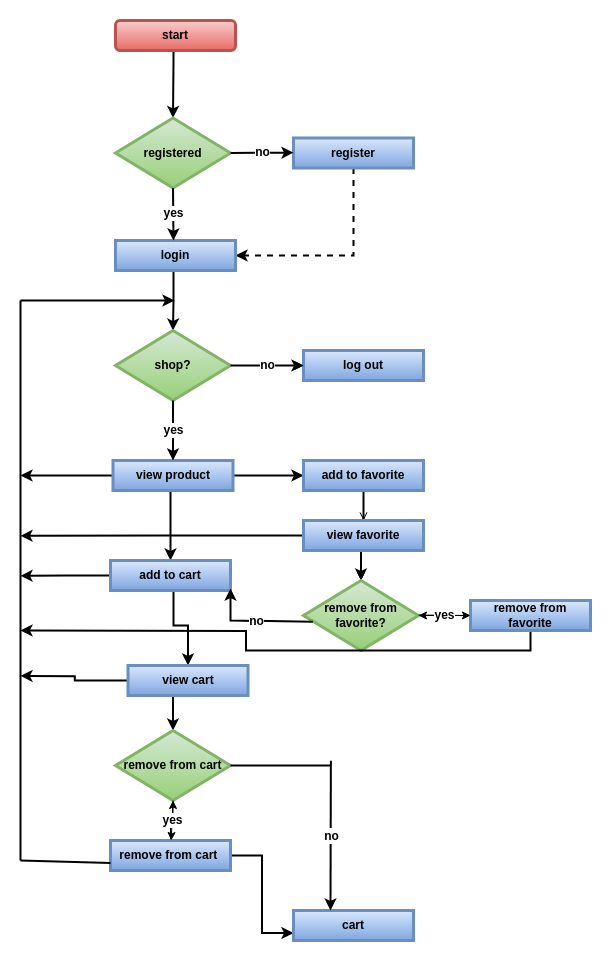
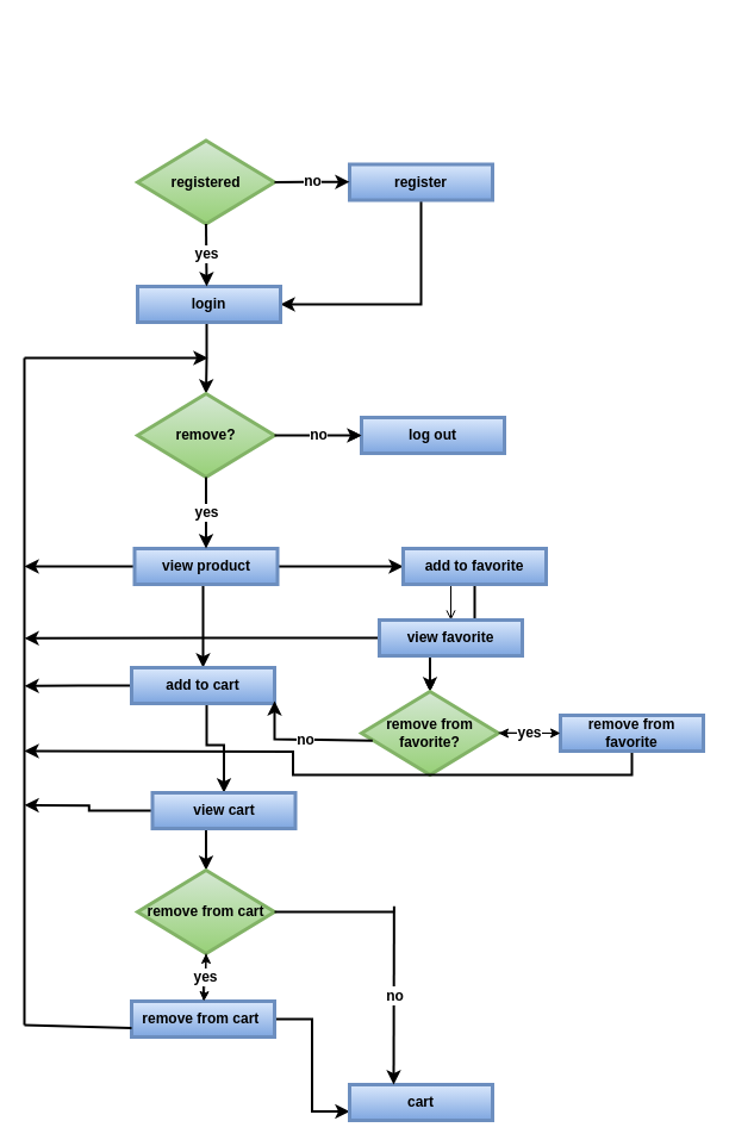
- <mxCell id="3" value="start" style="rounded=1;whiteSpace=wrap;html=1;fillColor=#f8cecc;strokeColor=#b85450;gradientColor=#ea6b66;fontStyle=1;fontSize=12;strokeWidth=3;" vertex="1" parent="1"><mxGeometry x="115" width="120" height="30" as="geometry" y="20" /></mxCell>
- <mxCell id="2" style="edgeStyle=orthogonalEdgeStyle;rounded=0;orthogonalLoop=1;jettySize=auto;html=1;exitX=0.5;exitY=1;exitDx=0;exitDy=0;entryX=0.5;entryY=0;entryDx=0;entryDy=0;fontStyle=1;fontSize=12;strokeWidth=2;" edge="1" parent="1" source="3" target="4"><mxGeometry relative="1" as="geometry"><Array as="points"><mxPoint x="173" y="60" /><mxPoint x="173" y="90" /></Array></mxGeometry></mxCell>
- <mxCell id="5" style="edgeStyle=orthogonalEdgeStyle;rounded=0;orthogonalLoop=1;jettySize=auto;html=1;exitX=0.5;exitY=1;exitDx=0;exitDy=0;entryX=1;entryY=0.5;entryDx=0;entryDy=0;fontStyle=1;fontSize=12;strokeWidth=2;dashed=1;" edge="1" parent="1" source="6" target="8"><mxGeometry relative="1" as="geometry" /></mxCell>
+ <mxCell id="5" style="edgeStyle=orthogonalEdgeStyle;rounded=0;orthogonalLoop=1;jettySize=auto;html=1;exitX=0.5;exitY=1;exitDx=0;exitDy=0;entryX=1;entryY=0.5;entryDx=0;entryDy=0;fontStyle=1;fontSize=12;strokeWidth=2;" edge="1" parent="1" source="6" target="8"><mxGeometry relative="1" as="geometry" /></mxCell>
- <mxCell id="10" value="shop?" style="rhombus;whiteSpace=wrap;html=1;fillColor=#d5e8d4;gradientColor=#97d077;strokeColor=#82b366;fontStyle=1;fontSize=12;strokeWidth=3;" vertex="1" parent="1"><mxGeometry x="115" y="330" width="115" height="70" as="geometry" /></mxCell>
+ <mxCell id="10" value="remove?" style="rhombus;whiteSpace=wrap;html=1;fillColor=#d5e8d4;gradientColor=#97d077;strokeColor=#82b366;fontStyle=1;fontSize=12;strokeWidth=3;" vertex="1" parent="1"><mxGeometry x="115" y="330" width="115" height="70" as="geometry" /></mxCell>
- <mxCell id="18" value="add to favorite" style="rounded=0;whiteSpace=wrap;html=1;fillColor=#dae8fc;gradientColor=#7ea6e0;strokeColor=#6c8ebf;fontStyle=1;fontSize=12;strokeWidth=3;" vertex="1" parent="1"><mxGeometry x="303" y="460" width="120" height="30" as="geometry" /></mxCell>
+ <mxCell id="18" value="add to favorite" style="rounded=0;whiteSpace=wrap;html=1;fillColor=#dae8fc;gradientColor=#7ea6e0;strokeColor=#6c8ebf;fontStyle=1;fontSize=12;strokeWidth=3;" vertex="1" parent="1"><mxGeometry x="338" y="460" width="120" height="30" as="geometry" /></mxCell>
- <mxCell id="24" value="view favorite" style="rounded=0;whiteSpace=wrap;html=1;fillColor=#dae8fc;gradientColor=#7ea6e0;strokeColor=#6c8ebf;fontStyle=1;fontSize=12;strokeWidth=3;" vertex="1" parent="1"><mxGeometry x="303" y="520" width="120" height="30" as="geometry" /></mxCell>
+ <mxCell id="24" value="view favorite" style="rounded=0;whiteSpace=wrap;html=1;fillColor=#dae8fc;gradientColor=#7ea6e0;strokeColor=#6c8ebf;fontStyle=1;fontSize=12;strokeWidth=3;" vertex="1" parent="1"><mxGeometry x="318" y="520" width="120" height="30" as="geometry" /></mxCell>
